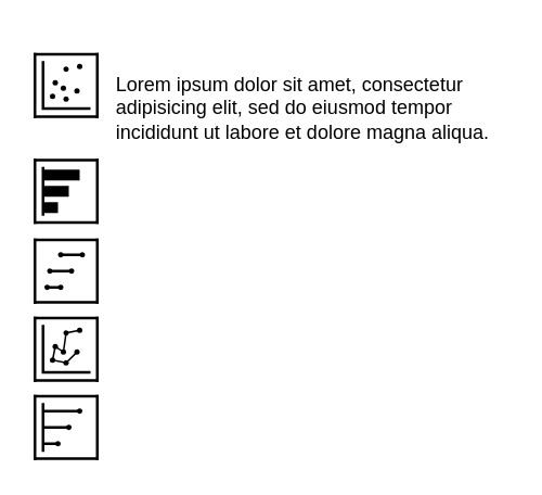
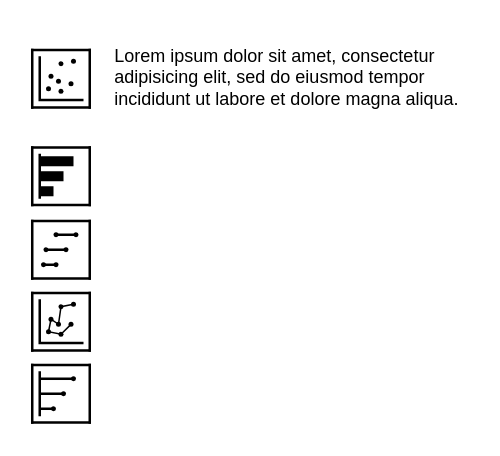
- <mxCell id="16" value="Lorem ipsum dolor sit amet, consectetur adipisicing elit, sed do eiusmod tempor incididunt ut labore et dolore magna aliqua.&lt;br&gt;" style="text;strokeColor=none;fillColor=none;spacing=5;spacingTop=0;overflow=hidden;rounded=0;whiteSpace=wrap;html=1;fontFamily=Helvetica;" vertex="1" parent="1"><mxGeometry x="66" y="35" width="240" height="61" as="geometry" /></mxCell>
+ <mxCell id="16" value="Lorem ipsum dolor sit amet, consectetur adipisicing elit, sed do eiusmod tempor incididunt ut labore et dolore magna aliqua.&lt;br&gt;" style="text;strokeColor=none;fillColor=none;spacing=5;spacingTop=0;overflow=hidden;rounded=0;whiteSpace=wrap;html=1;fontFamily=Helvetica;" vertex="1" parent="1"><mxGeometry x="71" y="20" width="240" height="61" as="geometry" /></mxCell>
